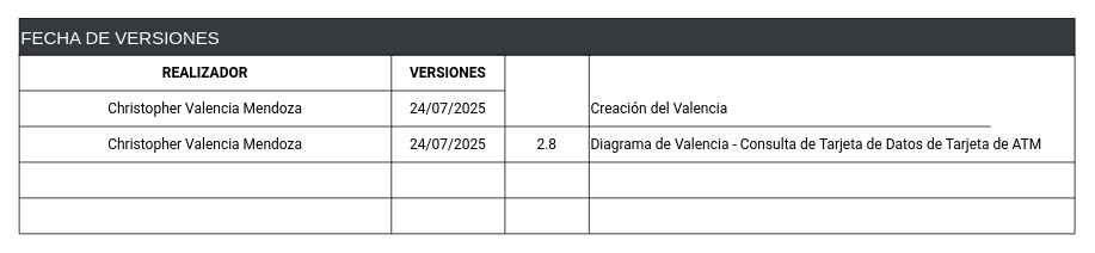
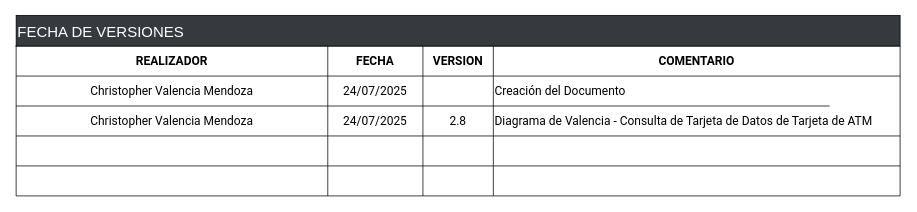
- <mxCell id="5" value="VERSIONES" style="shape=partialRectangle;html=1;whiteSpace=wrap;connectable=0;overflow=hidden;fillColor=none;top=0;left=0;bottom=0;right=0;pointerEvents=1;fontFamily=Roboto;fontSource=https://fonts.googleapis.com/css?family=Roboto;fontSize=16;strokeWidth=1;fontStyle=1" vertex="1" parent="3"><mxGeometry x="416" width="127" height="40" as="geometry"><mxRectangle width="127" height="40" as="alternateBounds" /></mxGeometry></mxCell>
+ <mxCell id="5" value="FECHA" style="shape=partialRectangle;html=1;whiteSpace=wrap;connectable=0;overflow=hidden;fillColor=none;top=0;left=0;bottom=0;right=0;pointerEvents=1;fontFamily=Roboto;fontSource=https://fonts.googleapis.com/css?family=Roboto;fontSize=16;strokeWidth=1;fontStyle=1" vertex="1" parent="3"><mxGeometry x="416" width="127" height="40" as="geometry"><mxRectangle width="127" height="40" as="alternateBounds" /></mxGeometry></mxCell>
+ <mxCell id="6" value="&lt;b&gt;VERSION&lt;/b&gt;" style="shape=partialRectangle;html=1;whiteSpace=wrap;connectable=0;overflow=hidden;fillColor=none;top=0;left=0;bottom=0;right=0;pointerEvents=1;fontFamily=Roboto;fontSource=https://fonts.googleapis.com/css?family=Roboto;fontSize=16;strokeWidth=1;" vertex="1" parent="3"><mxGeometry x="543" width="94" height="40" as="geometry"><mxRectangle width="94" height="40" as="alternateBounds" /></mxGeometry></mxCell>
+ <mxCell id="7" value="&lt;b&gt;COMENTARIO&lt;/b&gt;" style="shape=partialRectangle;html=1;whiteSpace=wrap;connectable=0;overflow=hidden;fillColor=none;top=0;left=0;bottom=0;right=0;pointerEvents=1;fontFamily=Roboto;fontSource=https://fonts.googleapis.com/css?family=Roboto;fontSize=16;strokeWidth=1;" vertex="1" parent="3"><mxGeometry x="637" width="543" height="40" as="geometry"><mxRectangle width="543" height="40" as="alternateBounds" /></mxGeometry></mxCell>
- <mxCell id="11" value="Creación del Valencia" style="shape=partialRectangle;html=1;whiteSpace=wrap;connectable=0;overflow=hidden;fillColor=none;top=0;left=0;bottom=0;right=0;pointerEvents=1;fontFamily=Roboto;fontSource=https://fonts.googleapis.com/css?family=Roboto;fontSize=16;strokeWidth=1;align=left;" vertex="1" parent="8"><mxGeometry x="637" width="543" height="40" as="geometry"><mxRectangle width="543" height="40" as="alternateBounds" /></mxGeometry></mxCell>
+ <mxCell id="11" value="Creación del Documento" style="shape=partialRectangle;html=1;whiteSpace=wrap;connectable=0;overflow=hidden;fillColor=none;top=0;left=0;bottom=0;right=0;pointerEvents=1;fontFamily=Roboto;fontSource=https://fonts.googleapis.com/css?family=Roboto;fontSize=16;strokeWidth=1;align=left;" vertex="1" parent="8"><mxGeometry x="637" width="543" height="40" as="geometry"><mxRectangle width="543" height="40" as="alternateBounds" /></mxGeometry></mxCell>
